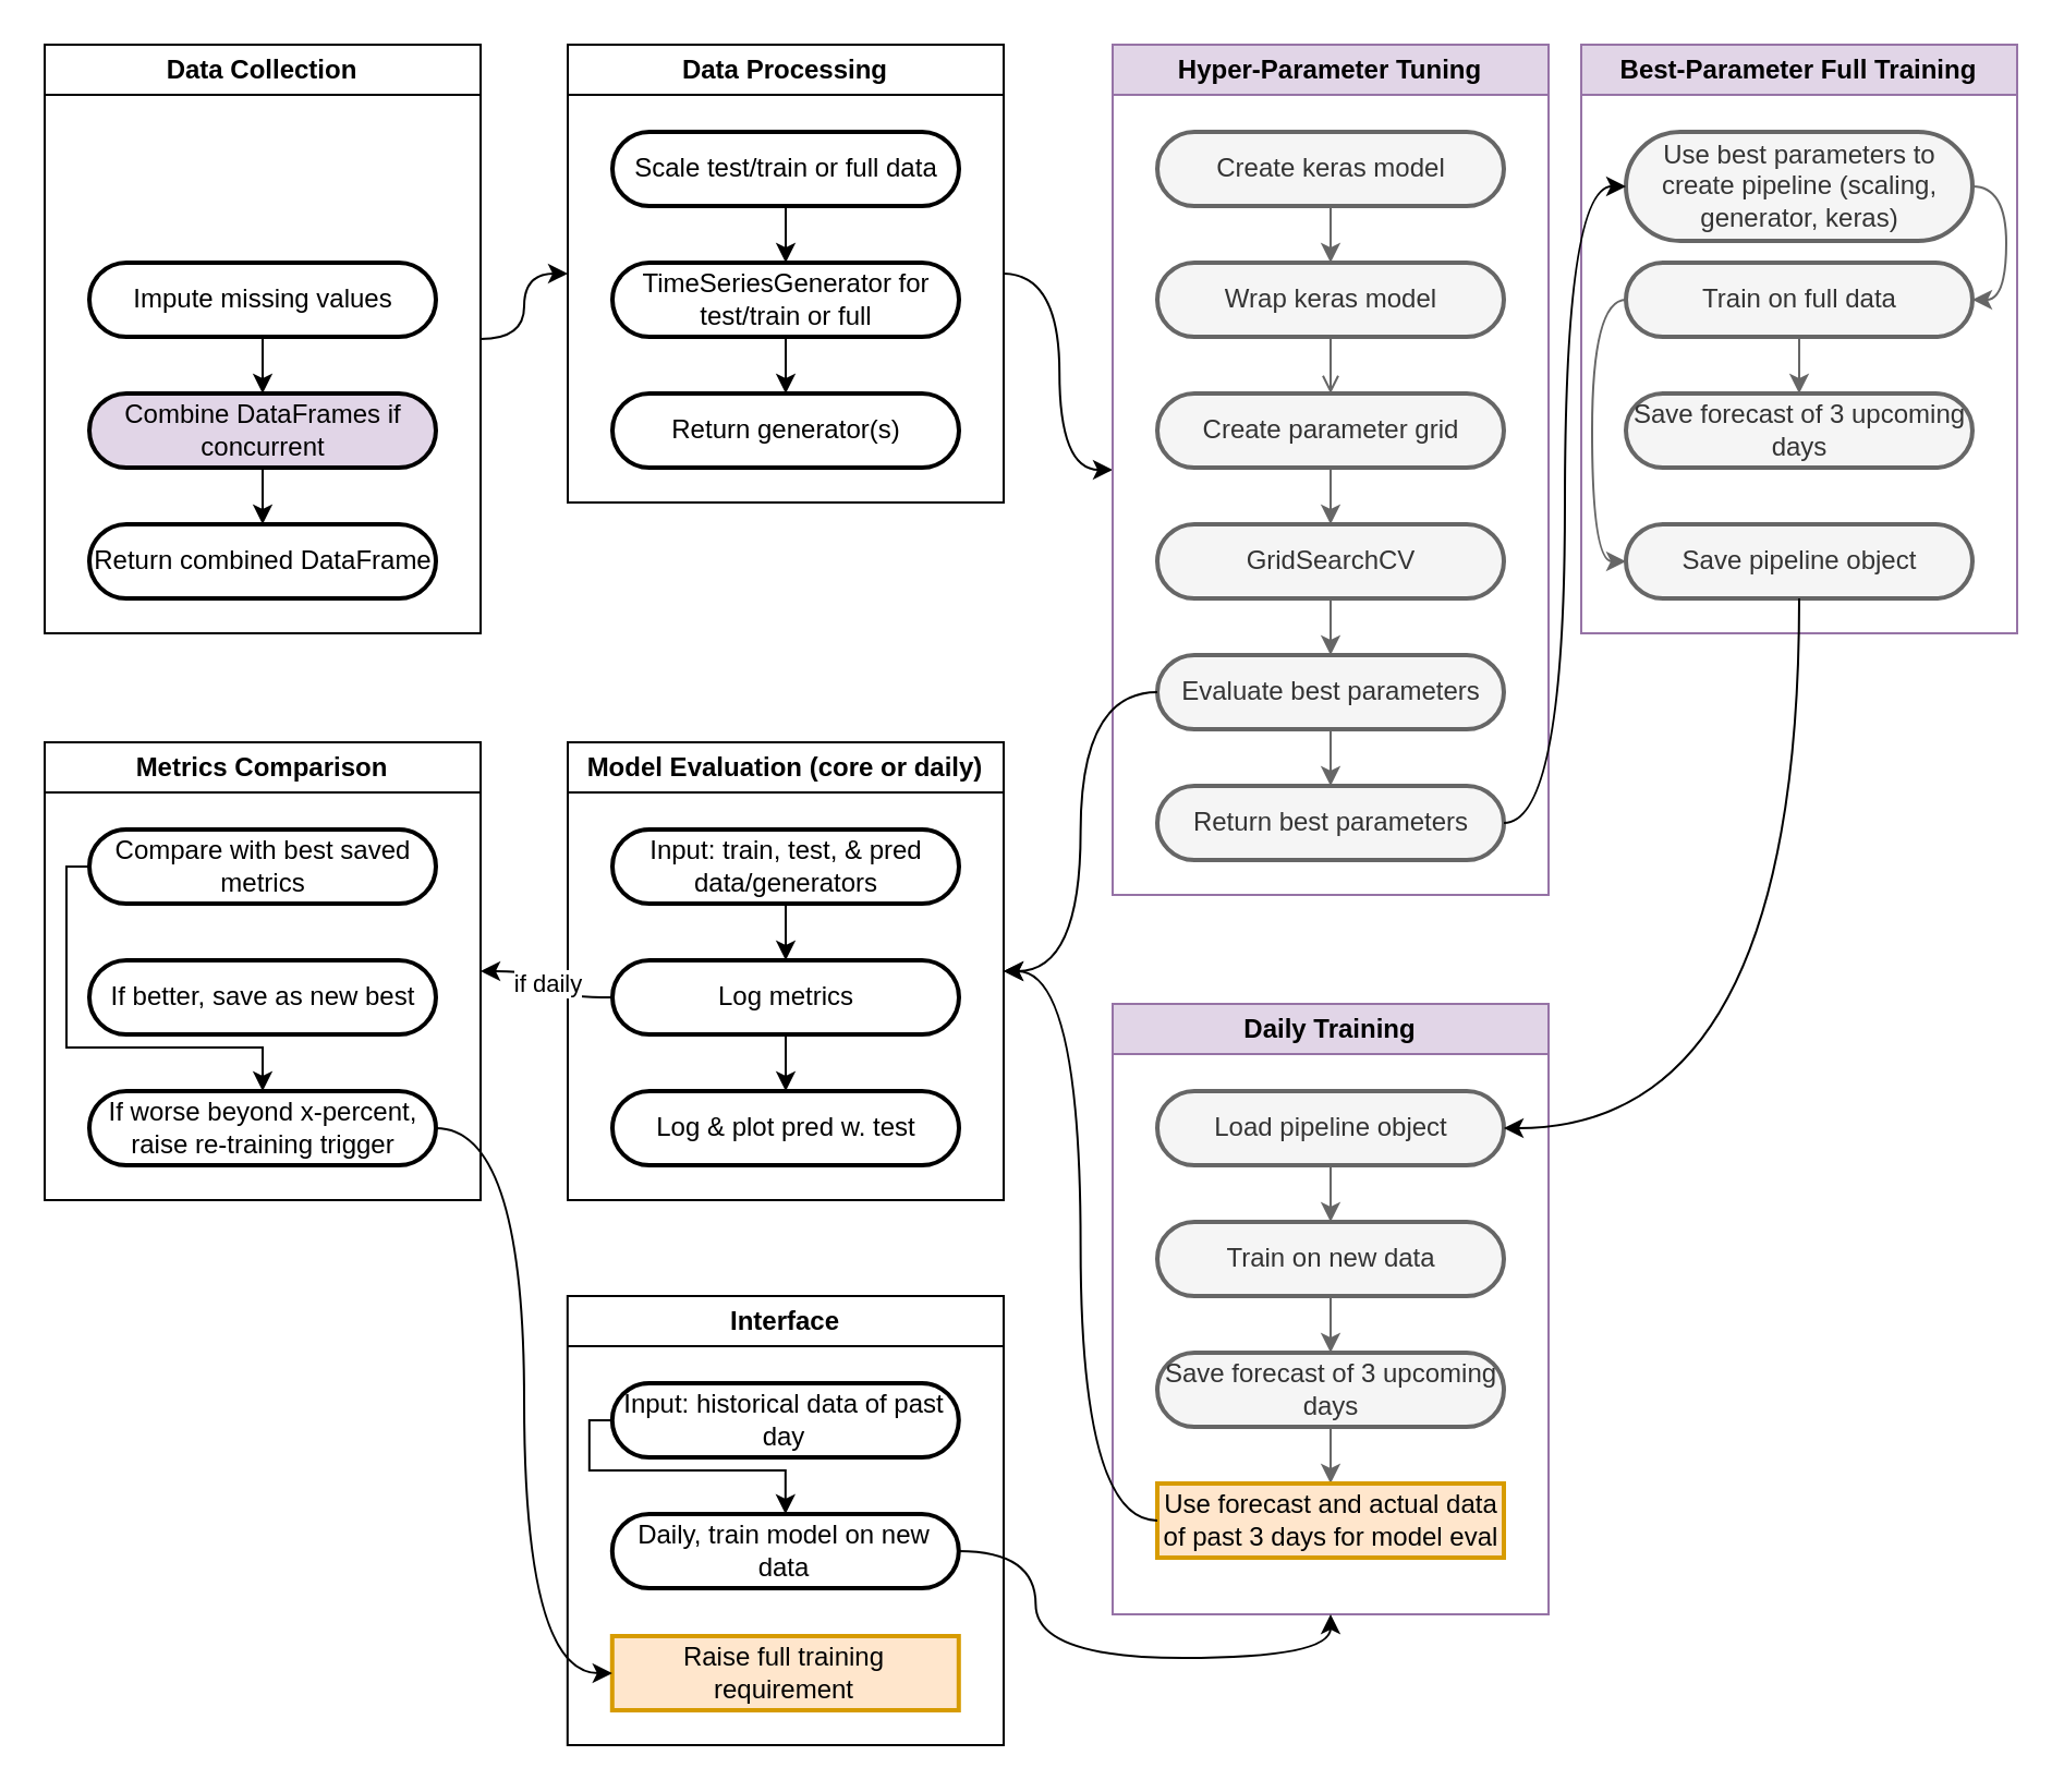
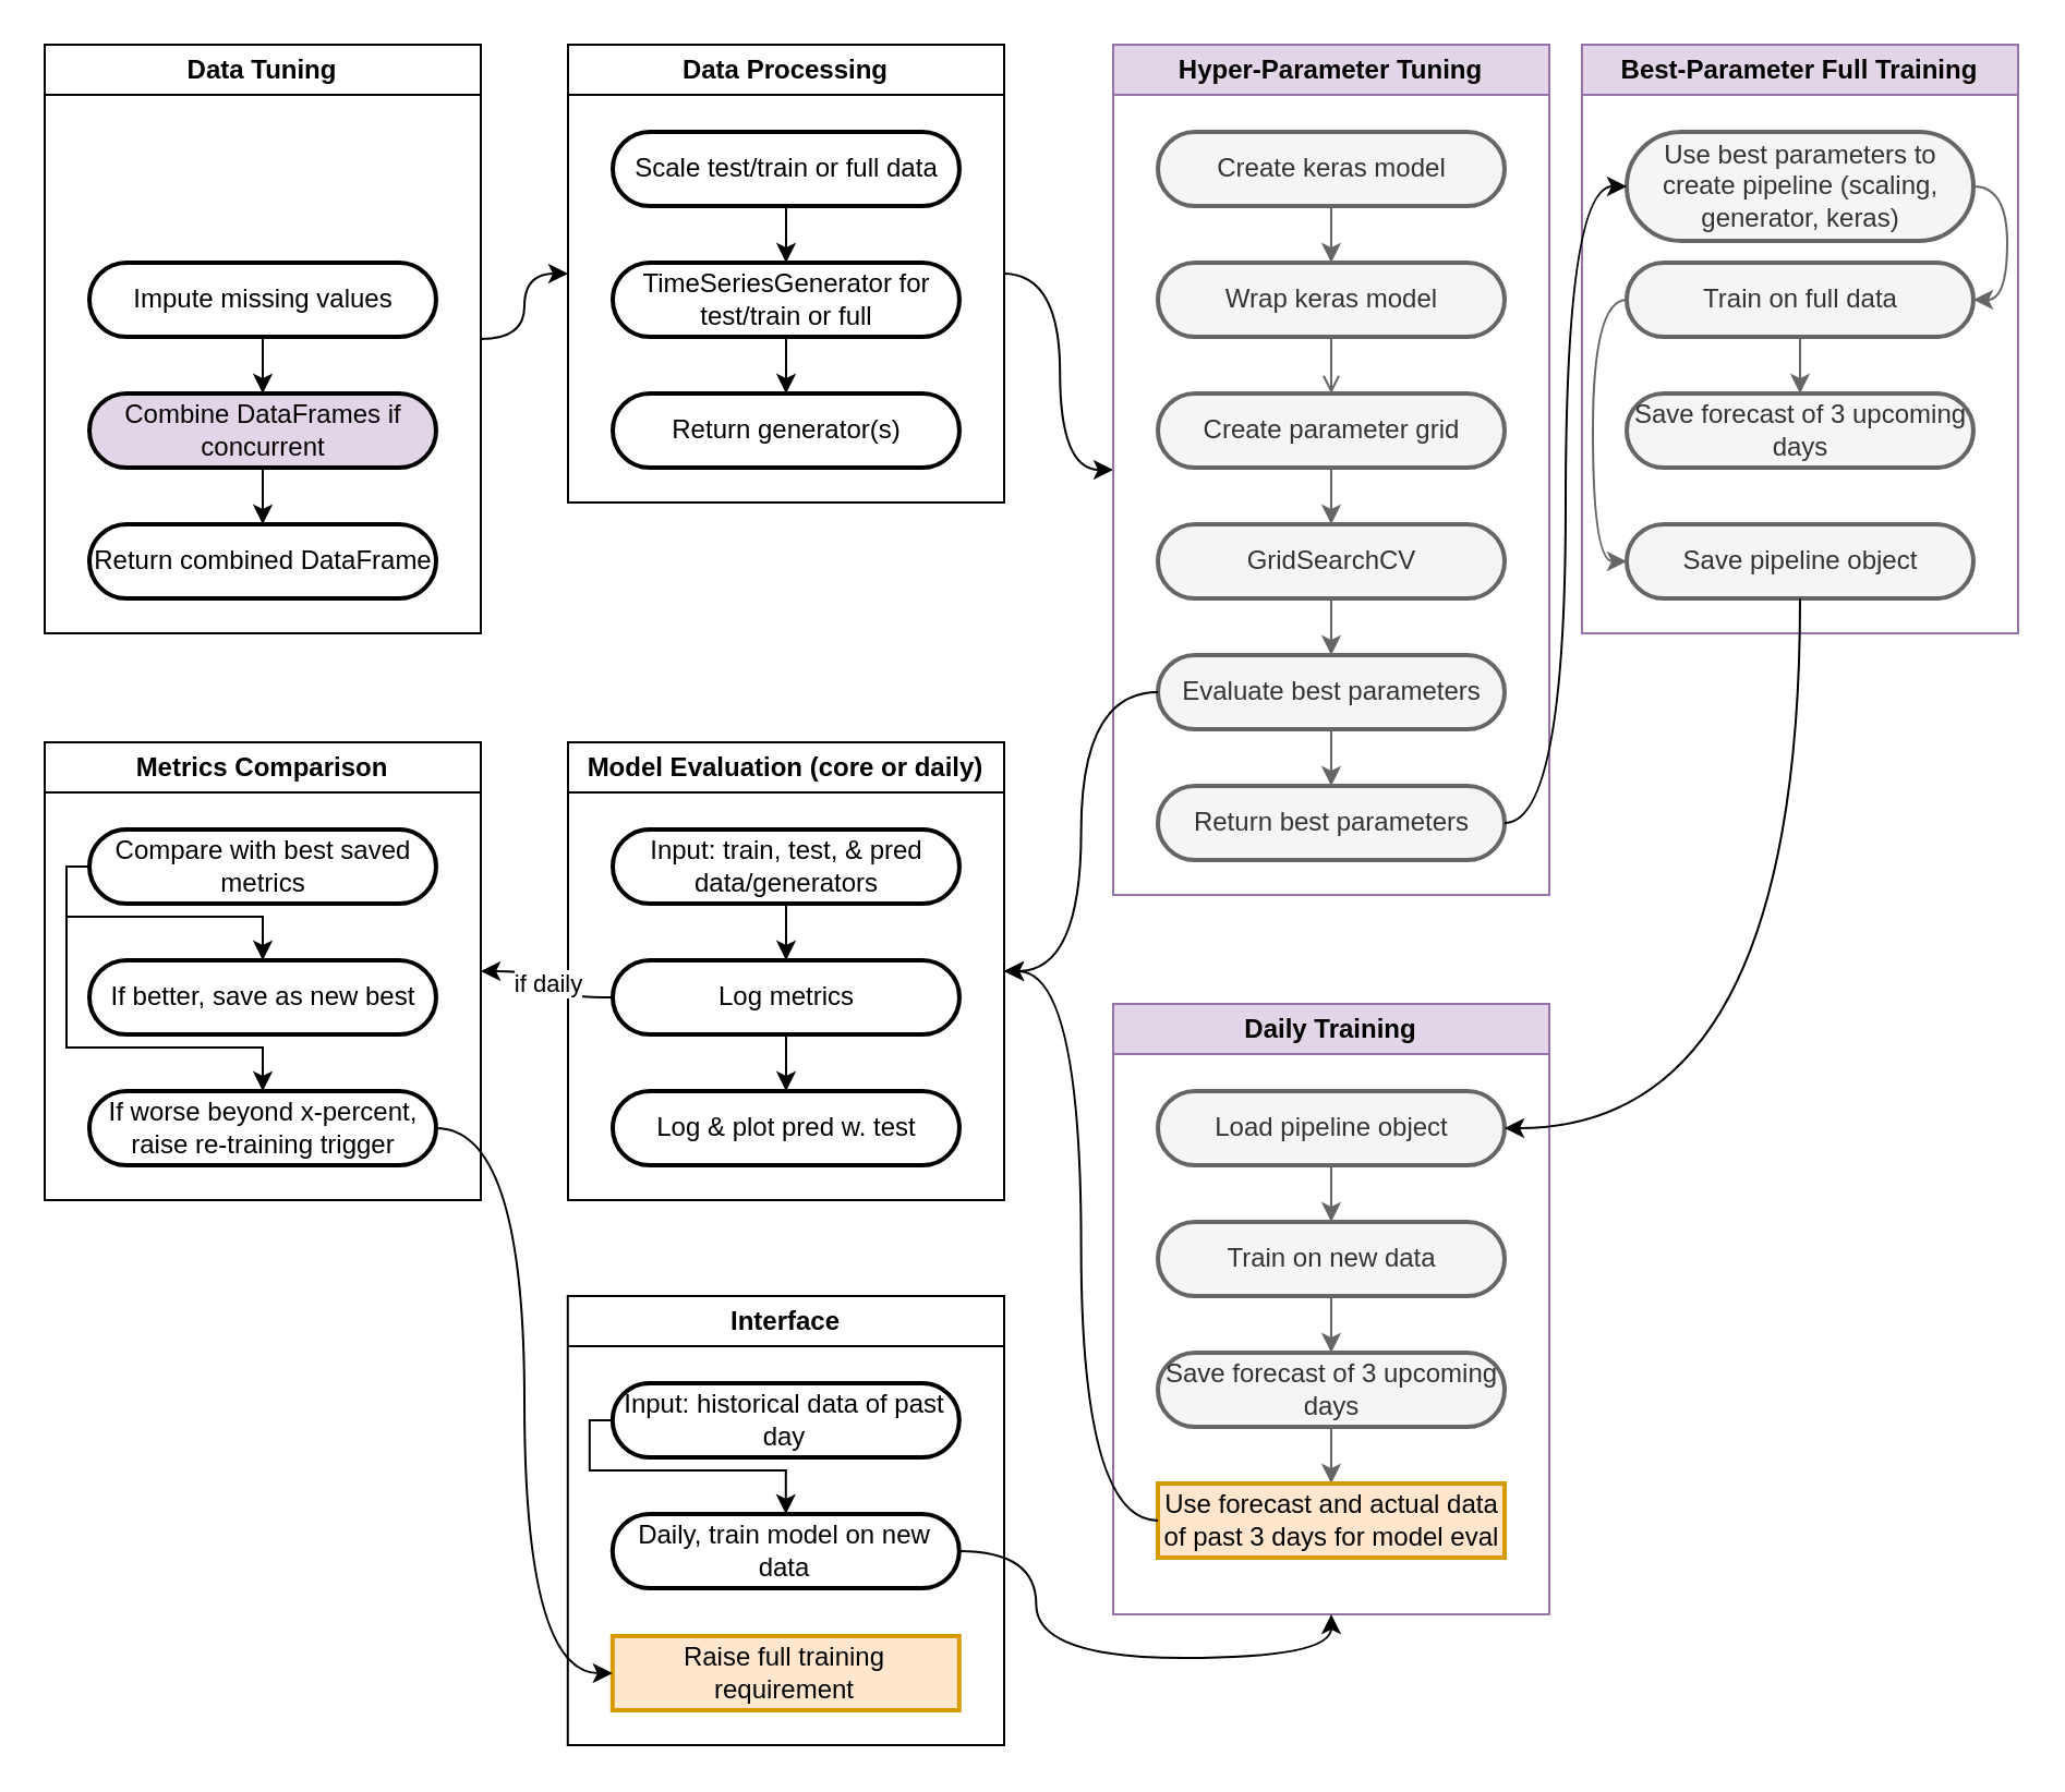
- <mxCell id="3" value="Data Collection" style="swimlane;whiteSpace=wrap;html=1;" parent="1" vertex="1"><mxGeometry x="20" y="20" width="200" height="270" as="geometry" /></mxCell>
+ <mxCell id="3" value="Data Tuning" style="swimlane;whiteSpace=wrap;html=1;" parent="1" vertex="1"><mxGeometry x="20" y="20" width="200" height="270" as="geometry" /></mxCell>
+ <mxCell id="60" style="edgeStyle=orthogonalEdgeStyle;rounded=0;orthogonalLoop=1;jettySize=auto;html=1;exitX=0;exitY=0.5;exitDx=0;exitDy=0;" parent="59" source="61" target="62" edge="1"><mxGeometry relative="1" as="geometry"><Array as="points"><mxPoint x="10" y="57" /><mxPoint x="10" y="80" /><mxPoint x="100" y="80" /></Array></mxGeometry></mxCell>
